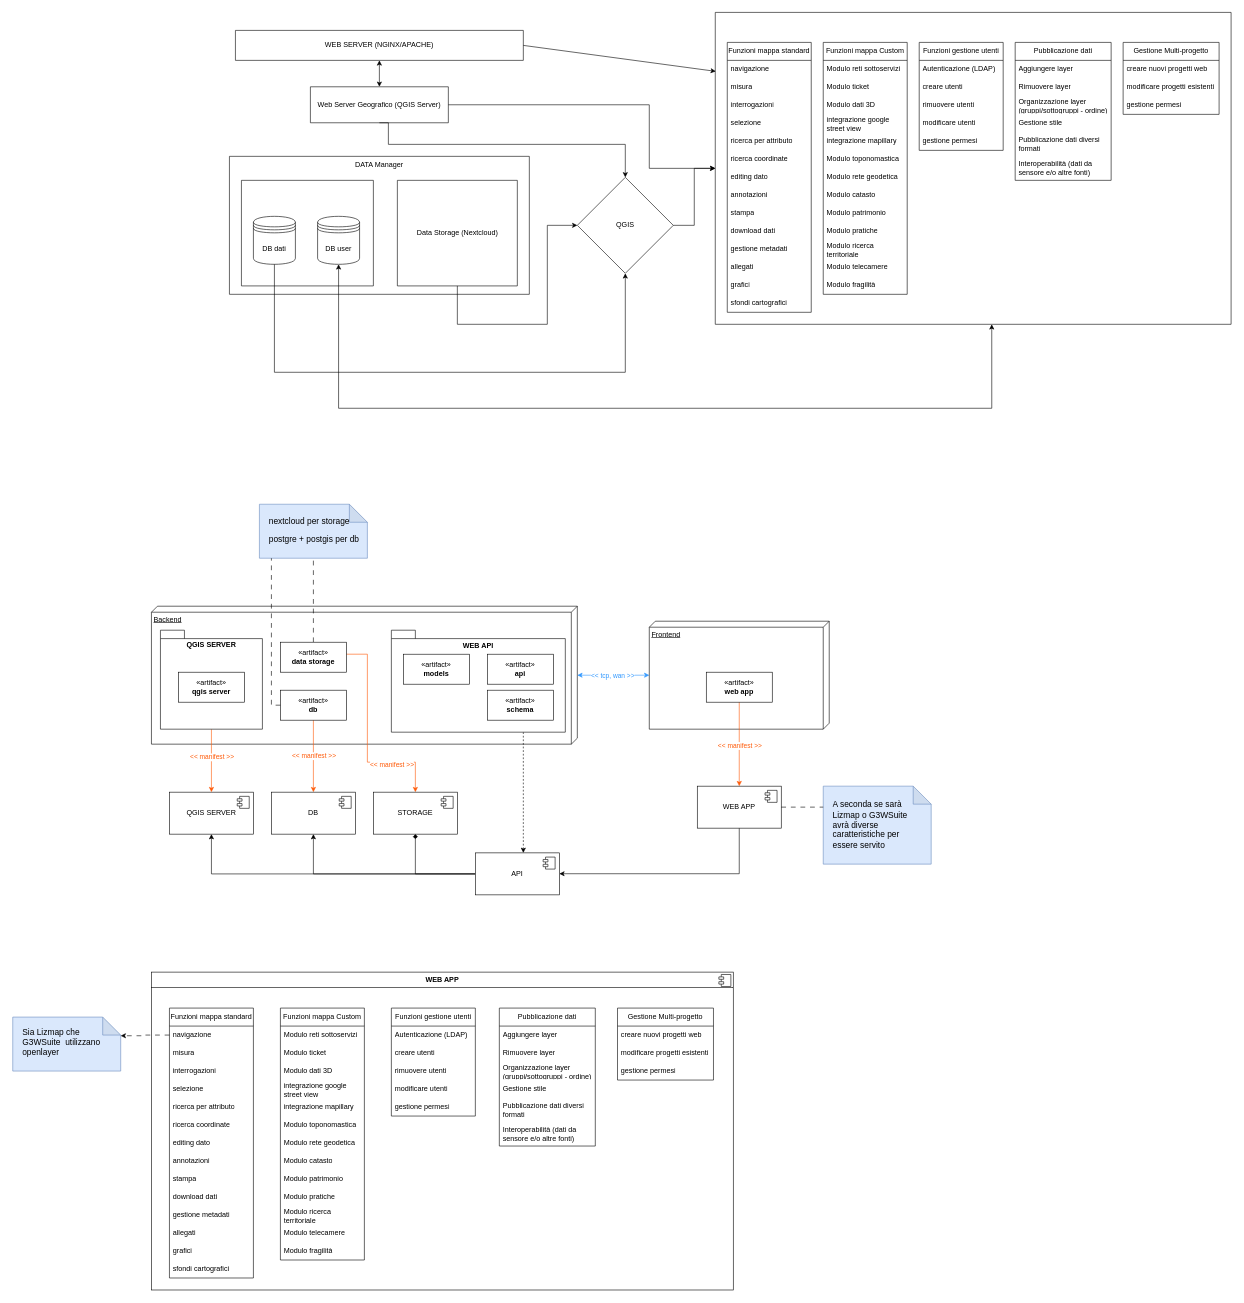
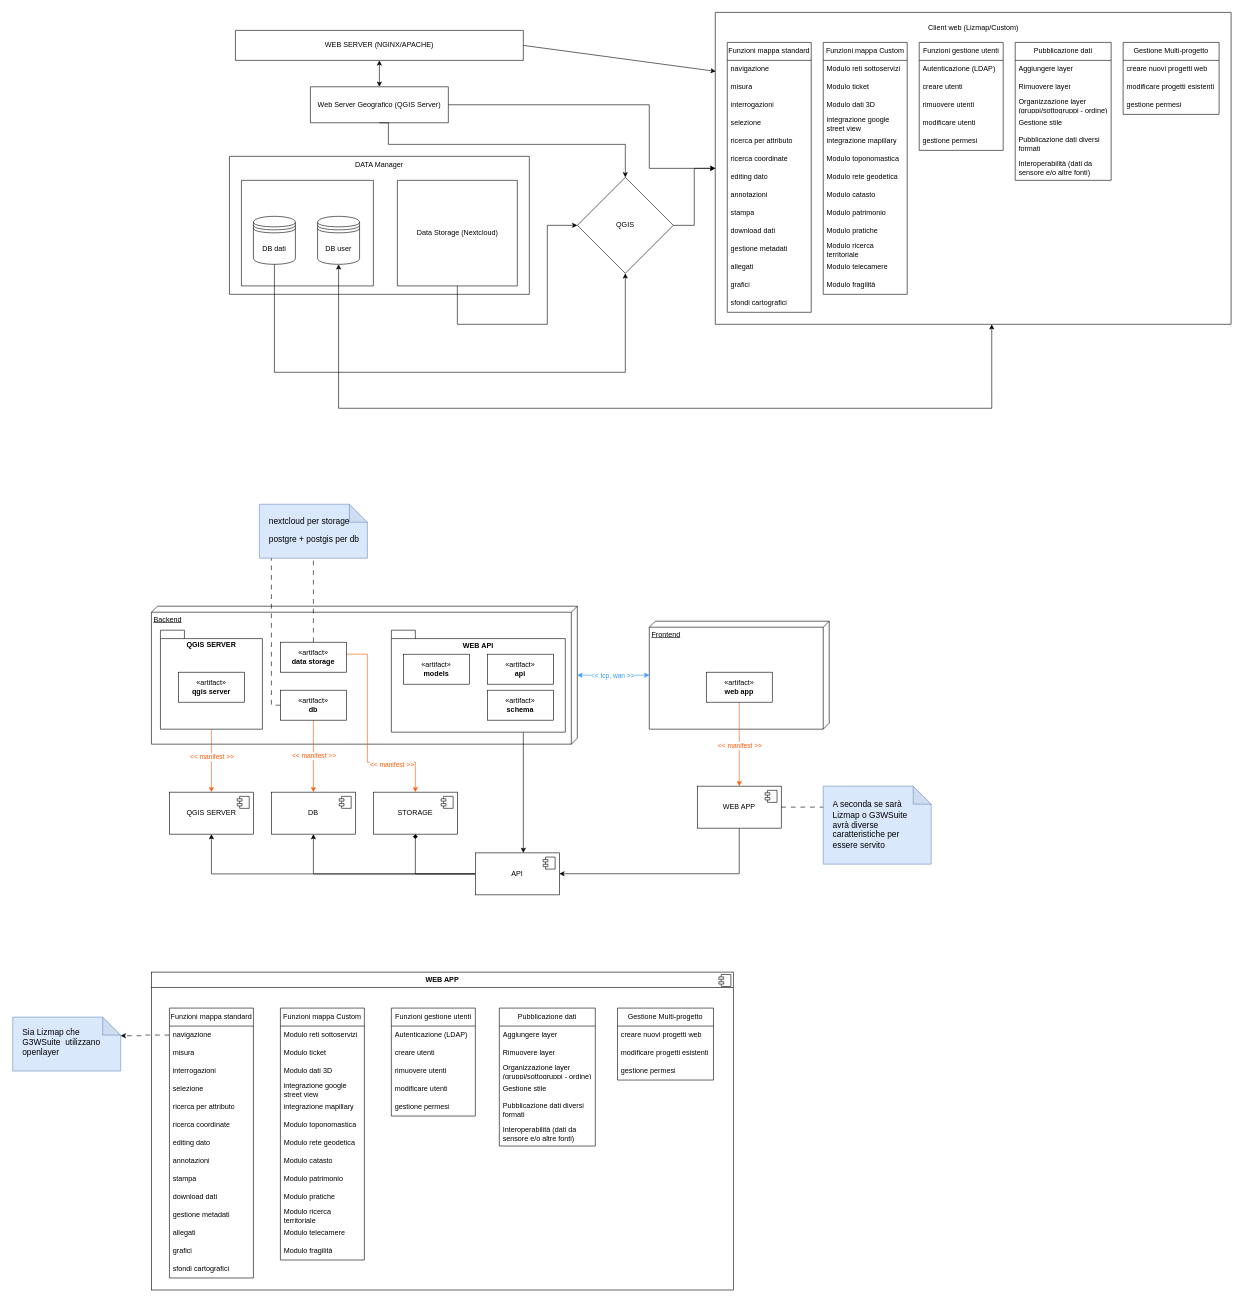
+ <mxCell id="19" value="Client web (Lizmap/Custom)" style="text;html=1;align=center;verticalAlign=middle;resizable=0;points=[];autosize=1;strokeColor=none;fillColor=none;" parent="18" vertex="1"><mxGeometry x="345" y="10" width="170" height="30" as="geometry" /></mxCell>
- <mxCell id="103" style="edgeStyle=orthogonalEdgeStyle;rounded=0;orthogonalLoop=1;jettySize=auto;html=1;dashed=1;" parent="1" source="104" target="101" edge="1"><mxGeometry relative="1" as="geometry"><Array as="points"><mxPoint x="872" y="1390" /><mxPoint x="872" y="1390" /></Array></mxGeometry></mxCell>
+ <mxCell id="103" style="edgeStyle=orthogonalEdgeStyle;rounded=0;orthogonalLoop=1;jettySize=auto;html=1;" parent="1" source="104" target="101" edge="1"><mxGeometry relative="1" as="geometry"><Array as="points"><mxPoint x="872" y="1390" /><mxPoint x="872" y="1390" /></Array></mxGeometry></mxCell>
